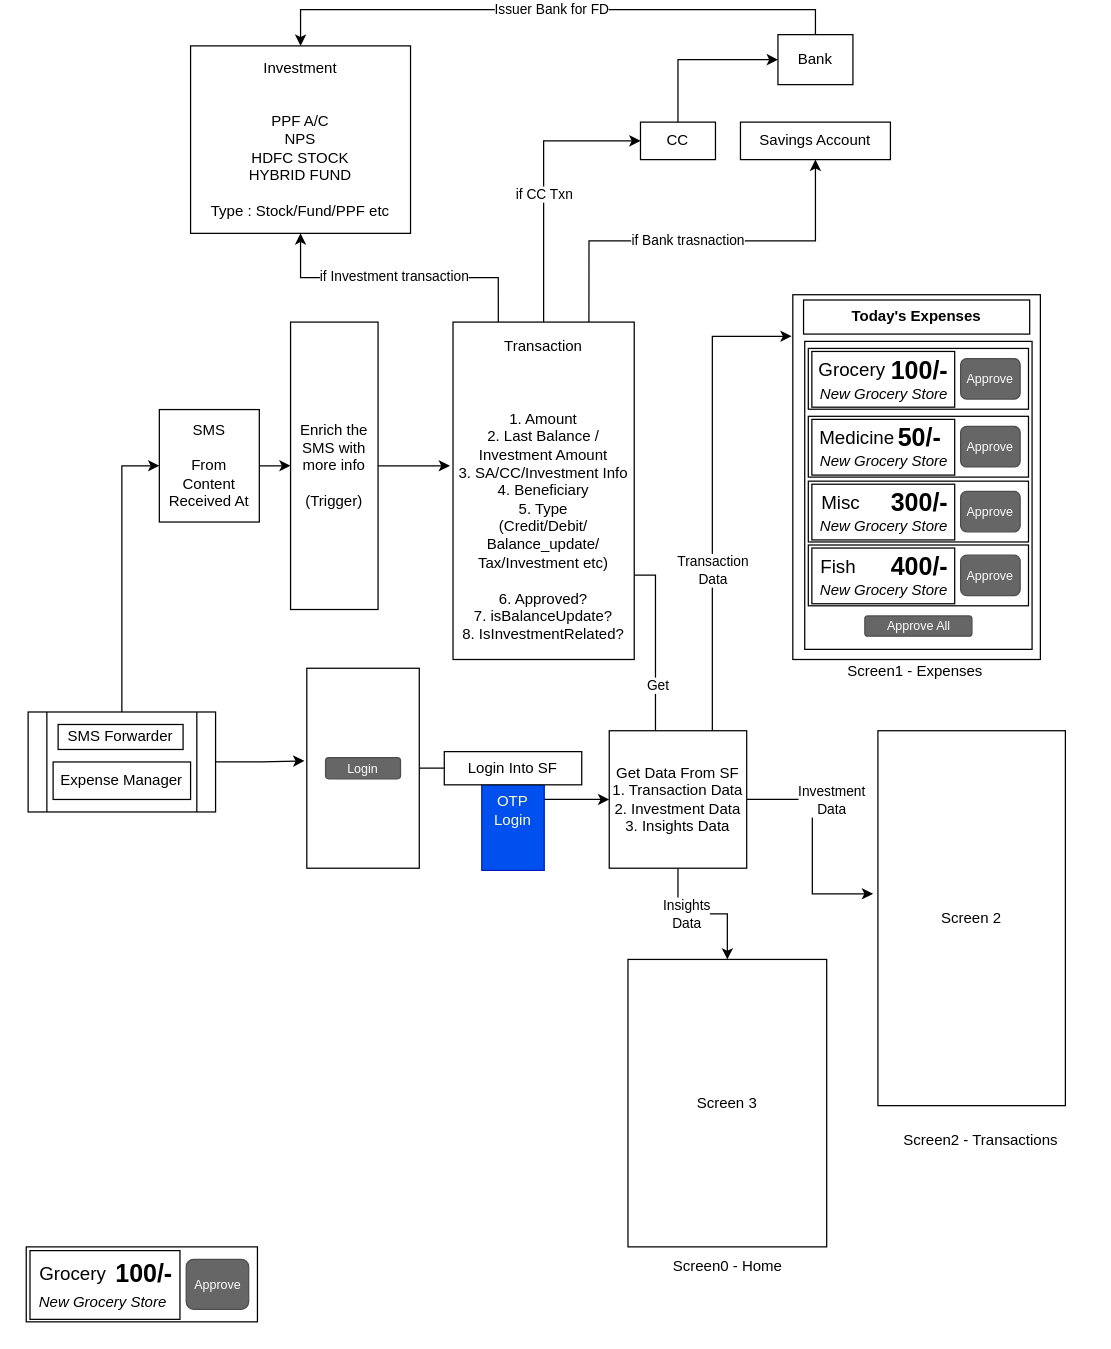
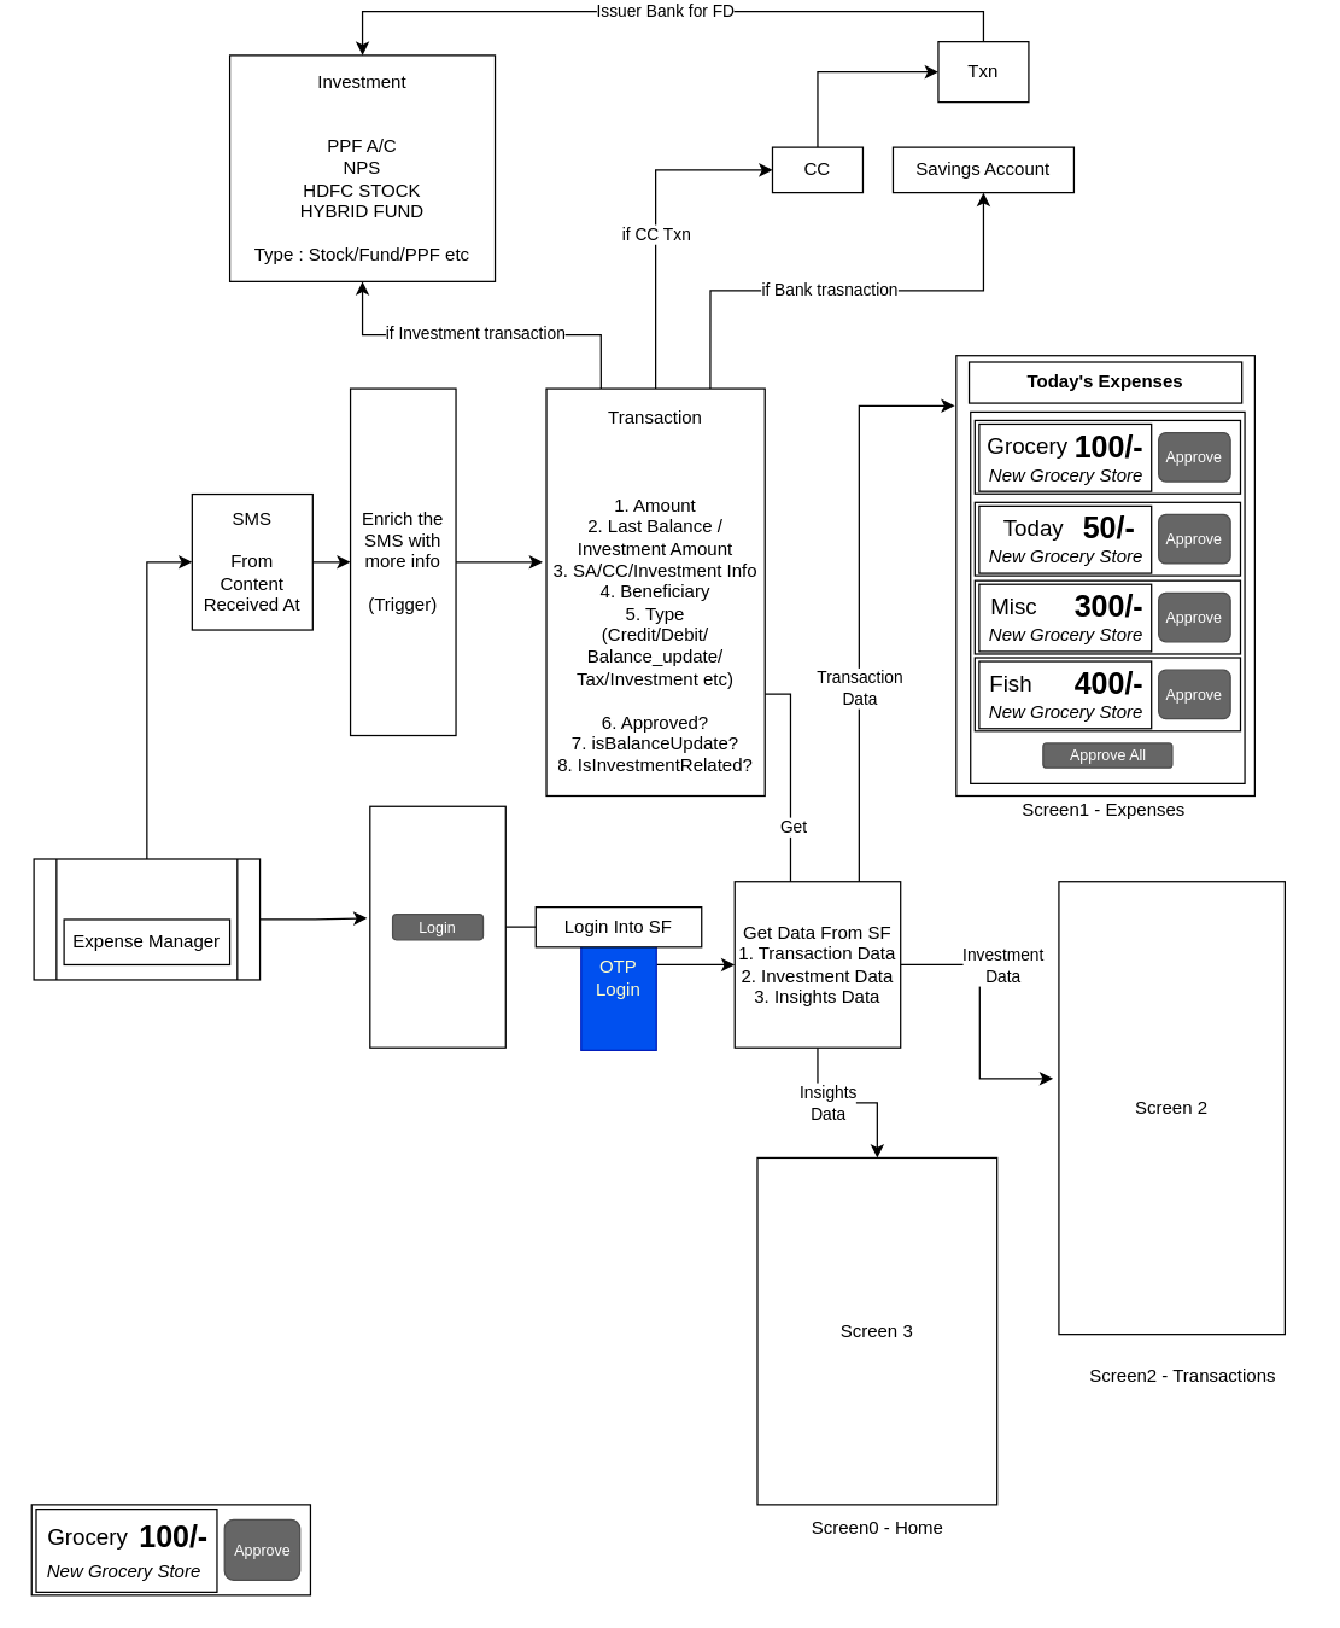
- <mxCell id="18" value="Bank" style="rounded=0;whiteSpace=wrap;html=1;" parent="1" vertex="1"><mxGeometry x="622" y="20" width="60" height="40" as="geometry" /></mxCell>
+ <mxCell id="18" value="Txn" style="rounded=0;whiteSpace=wrap;html=1;" parent="1" vertex="1"><mxGeometry x="622" y="20" width="60" height="40" as="geometry" /></mxCell>
- <mxCell id="66" value="Medicine" style="text;html=1;strokeColor=none;fillColor=none;align=center;verticalAlign=middle;whiteSpace=wrap;rounded=0;fontSize=15;" parent="62" vertex="1"><mxGeometry x="10.476" y="4.865" width="57.143" height="24.324" as="geometry" /></mxCell>
+ <mxCell id="66" value="Today" style="text;html=1;strokeColor=none;fillColor=none;align=center;verticalAlign=middle;whiteSpace=wrap;rounded=0;fontSize=15;" parent="62" vertex="1"><mxGeometry x="10.476" y="4.865" width="57.143" height="24.324" as="geometry" /></mxCell>
- <mxCell id="28" value="SMS Forwarder" style="rounded=0;whiteSpace=wrap;html=1;" parent="25" vertex="1"><mxGeometry x="24" y="10" width="100" height="20" as="geometry" /></mxCell>
